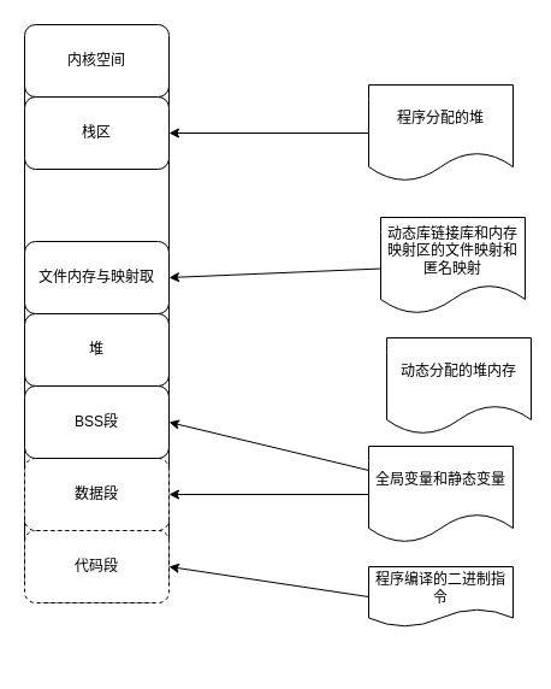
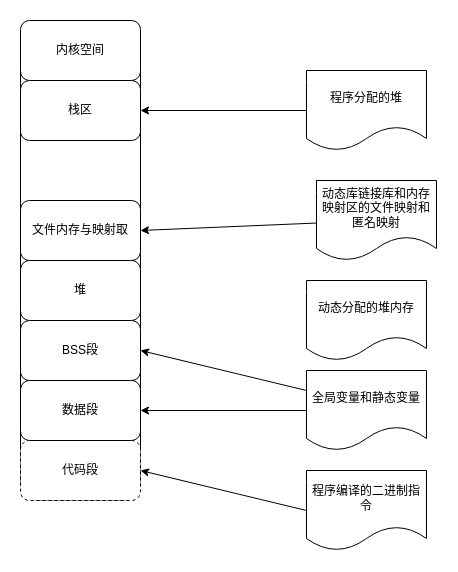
- <mxCell id="15" value="动态分配的堆内存" style="shape=document;whiteSpace=wrap;html=1;boundedLbl=1;" parent="1" vertex="1"><mxGeometry x="321" y="280" width="120" height="80" as="geometry" /></mxCell>
+ <mxCell id="15" value="动态分配的堆内存" style="shape=document;whiteSpace=wrap;html=1;boundedLbl=1;" parent="1" vertex="1"><mxGeometry x="306" y="280" width="120" height="80" as="geometry" /></mxCell>
- <mxCell id="4" value="数据段" style="rounded=1;whiteSpace=wrap;html=1;dashed=1;" parent="1" vertex="1"><mxGeometry x="20" y="380" width="120" height="60" as="geometry" /></mxCell>
+ <mxCell id="4" value="数据段" style="rounded=1;whiteSpace=wrap;html=1;" parent="1" vertex="1"><mxGeometry x="20" y="380" width="120" height="60" as="geometry" /></mxCell>
- <mxCell id="10" value="程序编译的二进制指令" style="shape=document;whiteSpace=wrap;html=1;boundedLbl=1;" parent="1" vertex="1"><mxGeometry x="306" y="470" width="120" height="50" as="geometry" /></mxCell>
+ <mxCell id="10" value="程序编译的二进制指令" style="shape=document;whiteSpace=wrap;html=1;boundedLbl=1;" parent="1" vertex="1"><mxGeometry x="306" y="470" width="120" height="80" as="geometry" /></mxCell>
